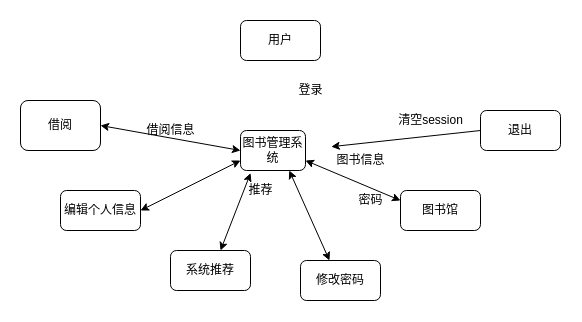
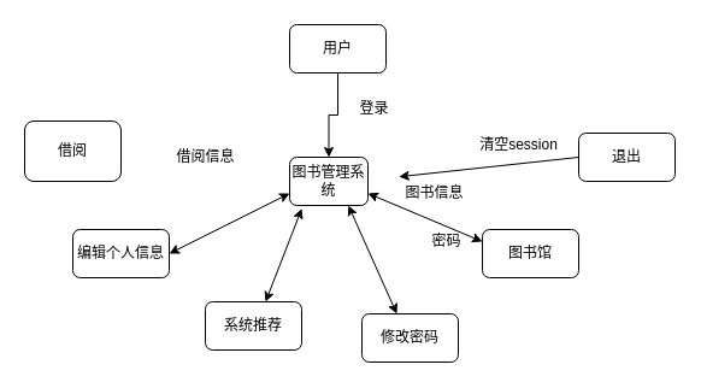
+ <mxCell id="2" value="" style="edgeStyle=orthogonalEdgeStyle;rounded=0;orthogonalLoop=1;jettySize=auto;html=1;" parent="1" source="3" target="4" edge="1"><mxGeometry relative="1" as="geometry" /></mxCell>
- <mxCell id="12" value="" style="endArrow=classic;startArrow=classic;html=1;rounded=0;entryX=0;entryY=0.5;entryDx=0;entryDy=0;exitX=1;exitY=0.5;exitDx=0;exitDy=0;" edge="1" parent="1" source="7" target="4"><mxGeometry width="50" height="50" relative="1" as="geometry"><mxPoint x="100" y="100" as="sourcePoint" /><mxPoint x="150" y="50" as="targetPoint" /></mxGeometry></mxCell>
- <mxCell id="16" value="推荐" style="text;html=1;align=center;verticalAlign=middle;resizable=0;points=[];autosize=1;strokeColor=none;fillColor=none;" vertex="1" parent="1"><mxGeometry x="240" y="180" width="40" height="20" as="geometry" /></mxCell>
